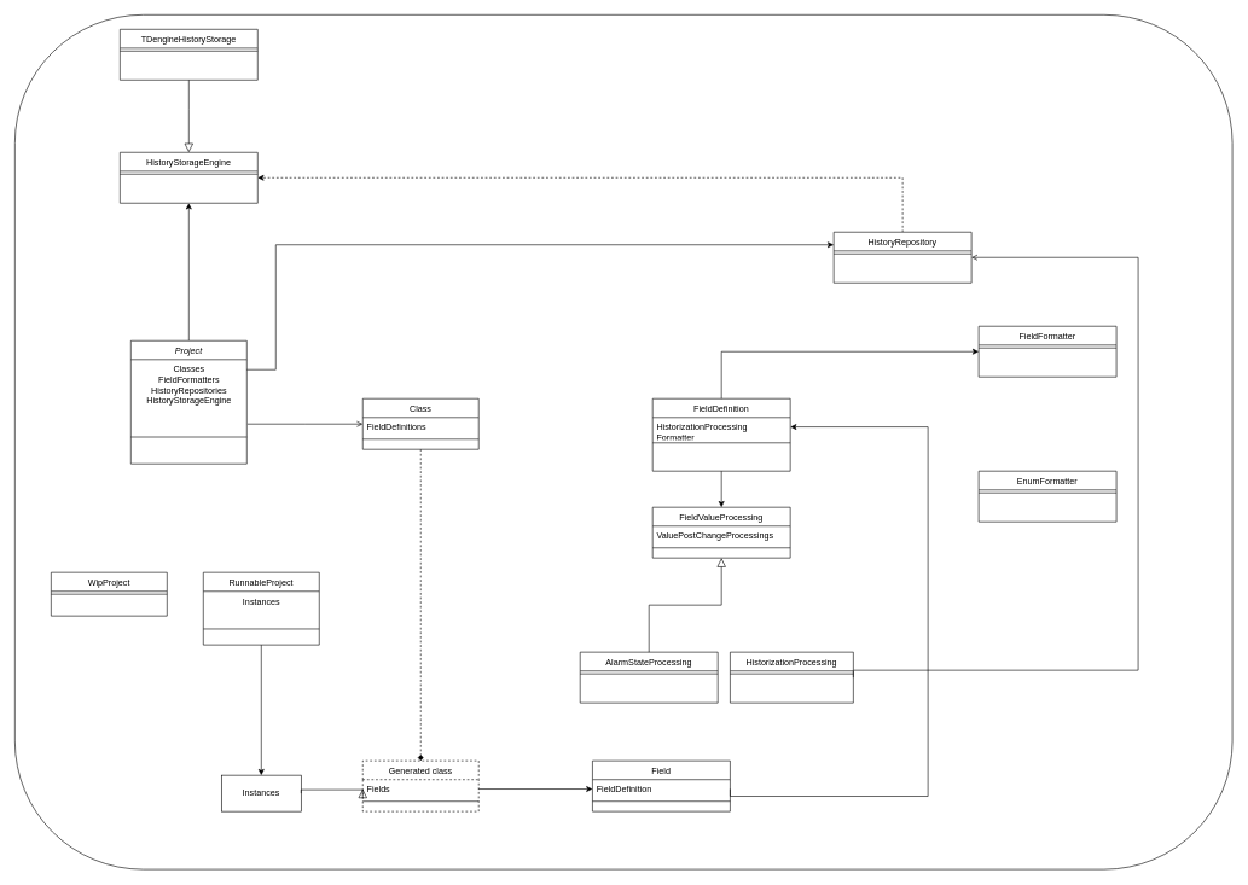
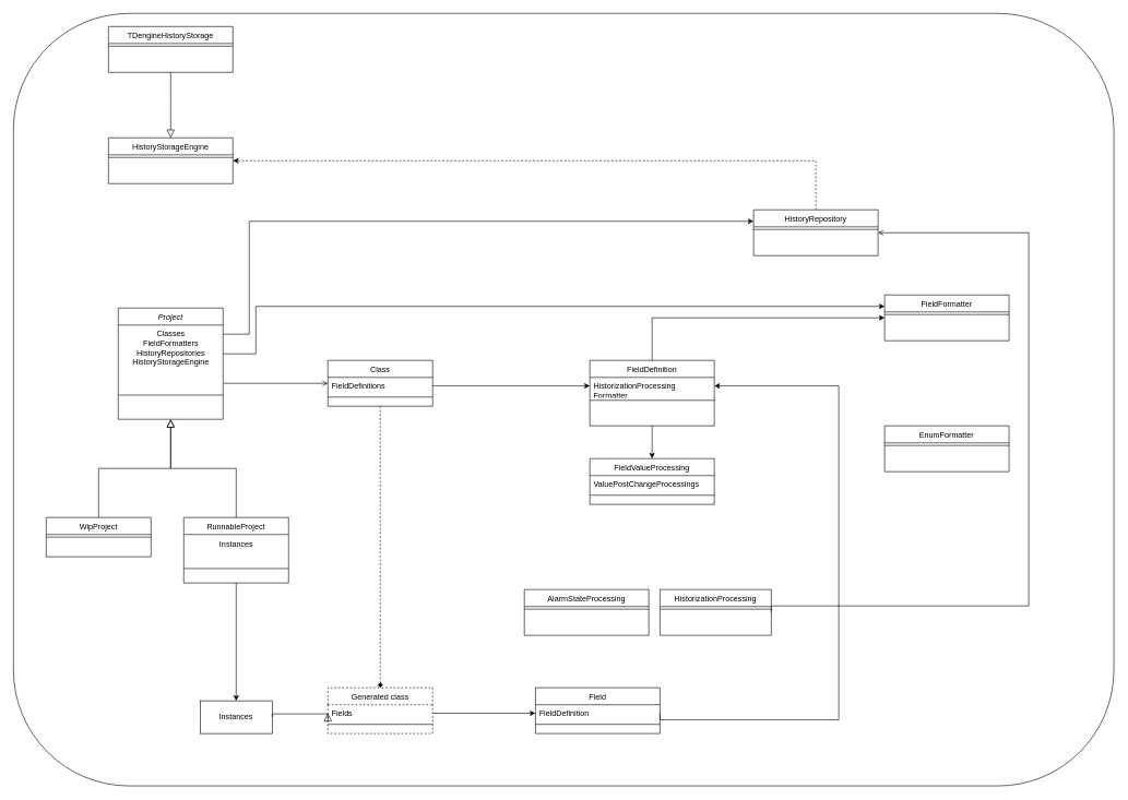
- <mxCell id="4" style="edgeStyle=orthogonalEdgeStyle;rounded=0;orthogonalLoop=1;jettySize=auto;html=1;entryX=0.5;entryY=1;entryDx=0;entryDy=0;" parent="1" source="5" target="54" edge="1"><mxGeometry relative="1" as="geometry"><mxPoint x="270" y="280" as="targetPoint" /></mxGeometry></mxCell>
+ <mxCell id="3" style="edgeStyle=orthogonalEdgeStyle;rounded=0;orthogonalLoop=1;jettySize=auto;html=1;entryX=0;entryY=0.25;entryDx=0;entryDy=0;" parent="1" source="5" target="45" edge="1"><mxGeometry relative="1" as="geometry"><Array as="points"><mxPoint x="390" y="540" /><mxPoint x="390" y="467" /></Array></mxGeometry></mxCell>
+ <mxCell id="24" value="" style="edgeStyle=orthogonalEdgeStyle;rounded=0;orthogonalLoop=1;jettySize=auto;html=1;entryX=0;entryY=0.5;entryDx=0;entryDy=0;" parent="1" source="18" target="22" edge="1"><mxGeometry relative="1" as="geometry" /></mxCell>
+ <mxCell id="10" value="" style="endArrow=block;endSize=10;endFill=0;shadow=0;strokeWidth=1;rounded=0;curved=0;edgeStyle=elbowEdgeStyle;elbow=vertical;" parent="1" source="8" target="5" edge="1"><mxGeometry width="160" relative="1" as="geometry"><mxPoint x="190" y="633" as="sourcePoint" /><mxPoint x="190" y="633" as="targetPoint" /></mxGeometry></mxCell>
+ <mxCell id="15" value="" style="endArrow=block;endSize=10;endFill=0;shadow=0;strokeWidth=1;rounded=0;curved=0;edgeStyle=elbowEdgeStyle;elbow=vertical;" parent="1" source="12" target="5" edge="1"><mxGeometry width="160" relative="1" as="geometry"><mxPoint x="200" y="803" as="sourcePoint" /><mxPoint x="300" y="701" as="targetPoint" /></mxGeometry></mxCell>
- <mxCell id="30" value="" style="endArrow=block;endSize=10;endFill=0;shadow=0;strokeWidth=1;rounded=0;curved=0;edgeStyle=elbowEdgeStyle;elbow=vertical;entryX=0.5;entryY=1;entryDx=0;entryDy=0;exitX=0.5;exitY=0;exitDx=0;exitDy=0;" parent="1" source="28" target="25" edge="1"><mxGeometry width="160" relative="1" as="geometry"><mxPoint x="410" y="800" as="sourcePoint" /><mxPoint x="270" y="668" as="targetPoint" /></mxGeometry></mxCell>
